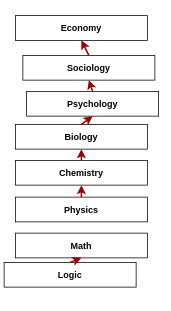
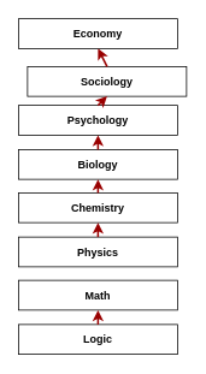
- <mxCell id="8" value="Psychology" style="rounded=0;whiteSpace=wrap;html=1;fontStyle=1;fontColor=#000000;" parent="1" vertex="1"><mxGeometry x="35" y="121" width="176" height="33" as="geometry" /></mxCell>
+ <mxCell id="8" value="Psychology" style="rounded=0;whiteSpace=wrap;html=1;fontStyle=1;fontColor=#000000;" parent="1" vertex="1"><mxGeometry x="20" y="116" width="176" height="33" as="geometry" /></mxCell>
- <mxCell id="3" value="Logic" style="rounded=0;whiteSpace=wrap;html=1;fontStyle=1;fontColor=#000000;" parent="1" vertex="1"><mxGeometry x="5" y="349" width="176" height="33" as="geometry" /></mxCell>
+ <mxCell id="3" value="Logic" style="rounded=0;whiteSpace=wrap;html=1;fontStyle=1;fontColor=#000000;" parent="1" vertex="1"><mxGeometry x="20" y="359" width="176" height="33" as="geometry" /></mxCell>
